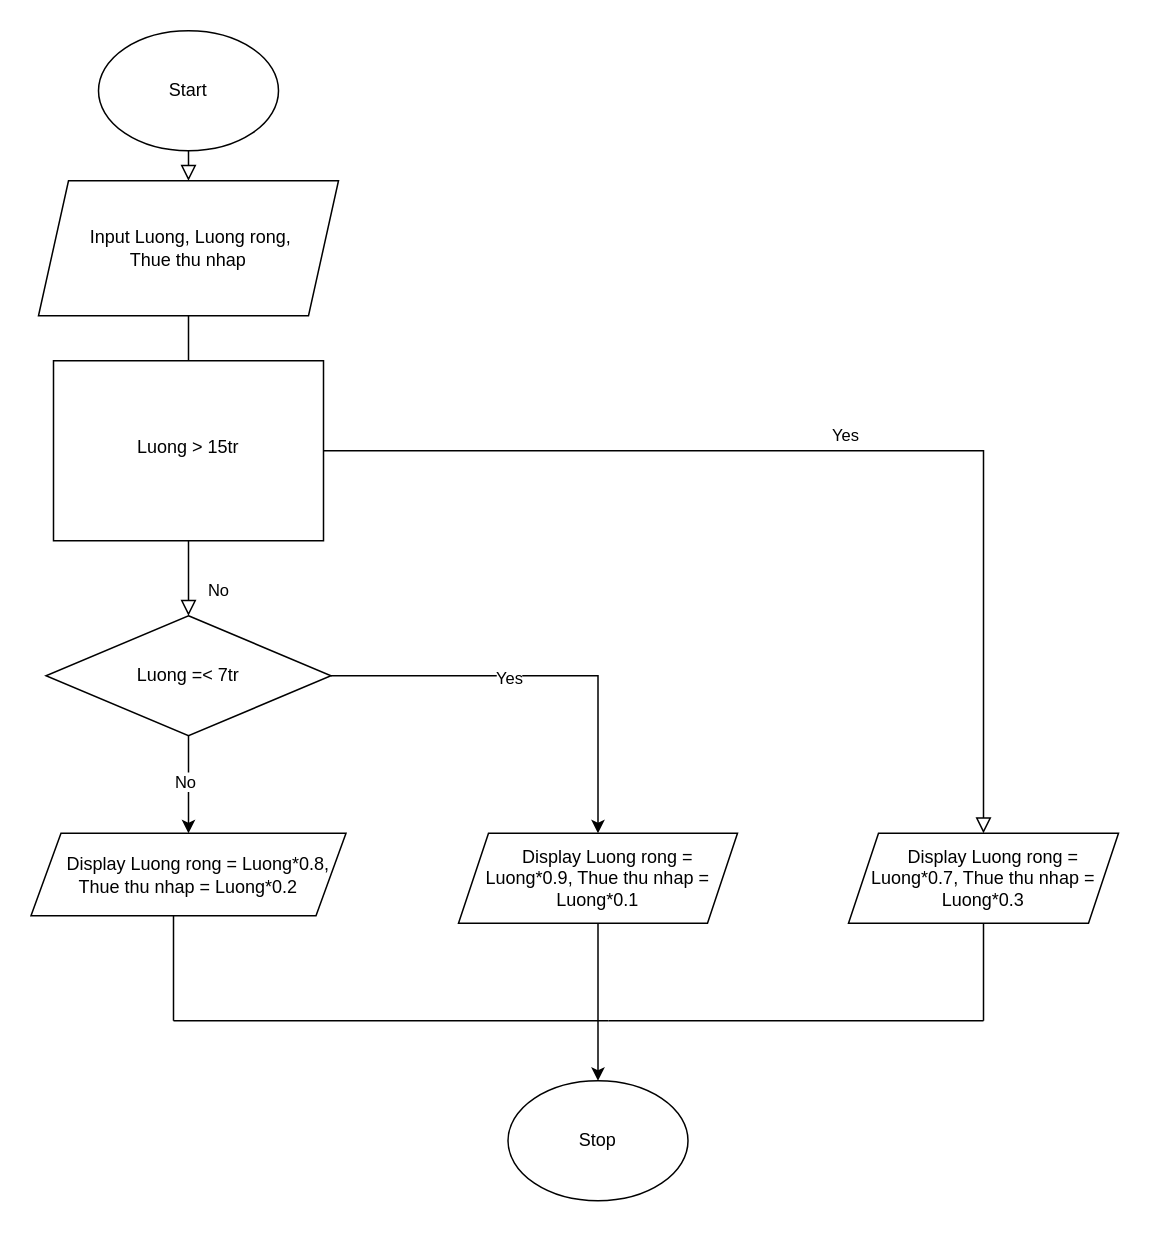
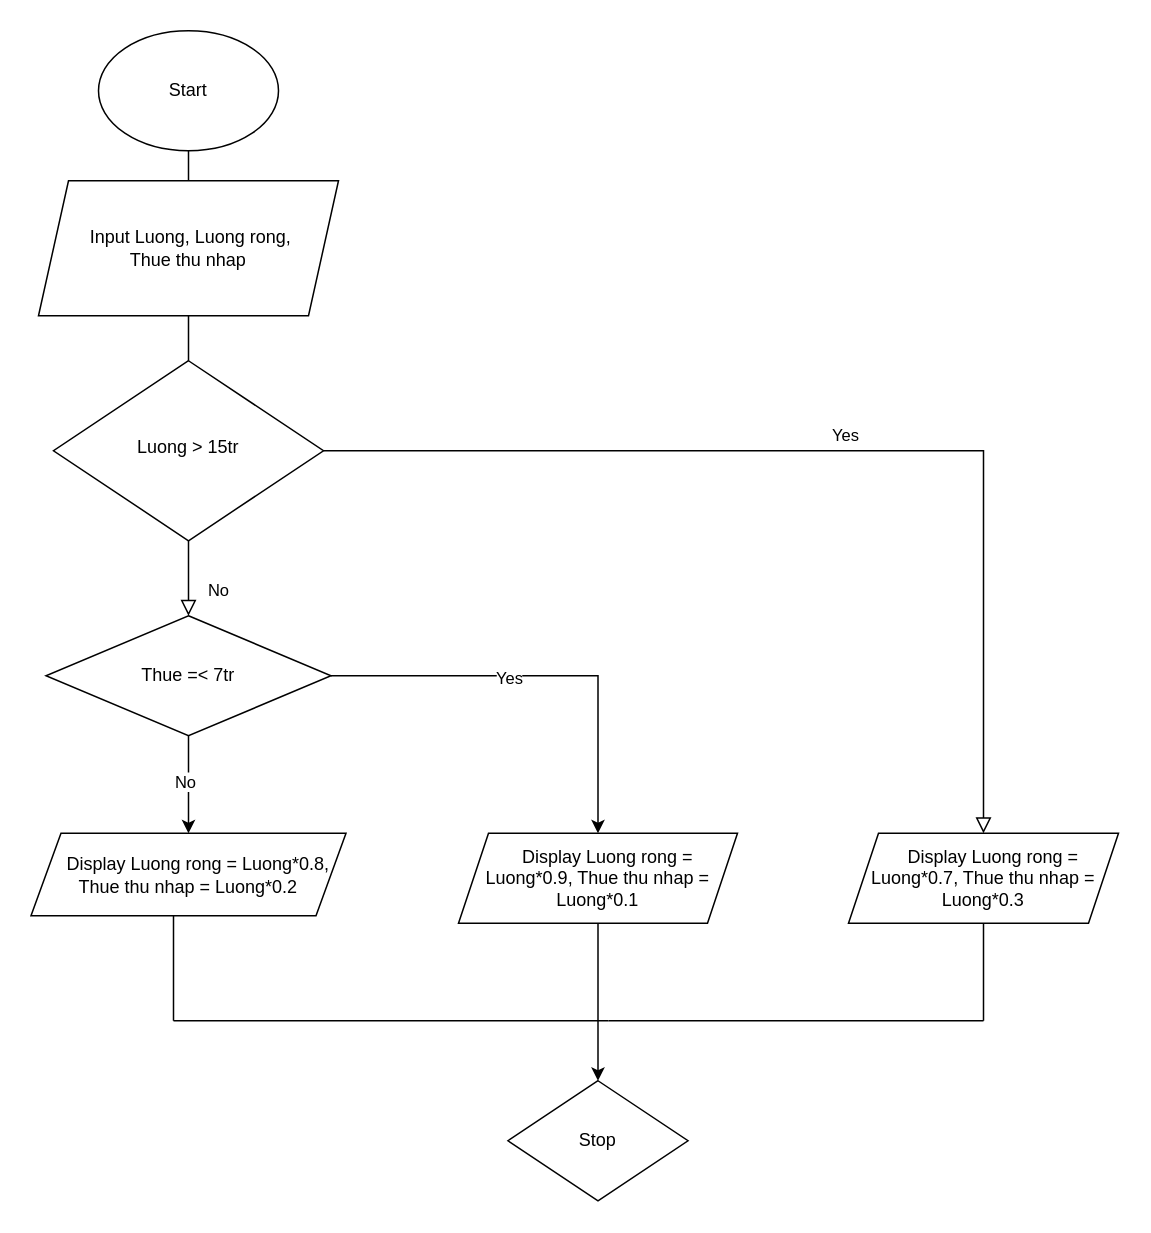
- <mxCell id="2" value="" style="rounded=0;html=1;jettySize=auto;orthogonalLoop=1;fontSize=11;endArrow=block;endFill=0;endSize=8;strokeWidth=1;shadow=0;labelBackgroundColor=none;edgeStyle=orthogonalEdgeStyle;exitX=0.5;exitY=1;exitDx=0;exitDy=0;entryX=0.5;entryY=0;entryDx=0;entryDy=0;" parent="1" source="7" target="8" edge="1"><mxGeometry relative="1" as="geometry"><mxPoint x="125" y="120" as="sourcePoint" /><mxPoint x="125" y="170" as="targetPoint" /></mxGeometry></mxCell>
+ <mxCell id="2" value="" style="rounded=0;html=1;jettySize=auto;orthogonalLoop=1;fontSize=11;endArrow=none;endFill=0;endSize=8;strokeWidth=1;shadow=0;labelBackgroundColor=none;edgeStyle=orthogonalEdgeStyle;exitX=0.5;exitY=1;exitDx=0;exitDy=0;entryX=0.5;entryY=0;entryDx=0;entryDy=0;" parent="1" source="7" target="8" edge="1"><mxGeometry relative="1" as="geometry"><mxPoint x="125" y="120" as="sourcePoint" /><mxPoint x="125" y="170" as="targetPoint" /></mxGeometry></mxCell>
- <mxCell id="6" value="Luong &amp;gt; 15tr" style="whiteSpace=wrap;html=1;shadow=0;fontFamily=Helvetica;fontSize=12;align=center;strokeWidth=1;spacing=6;spacingTop=-4;rounded=0;" parent="1" vertex="1"><mxGeometry x="35" y="240" width="180" height="120" as="geometry" /></mxCell>
+ <mxCell id="6" value="Luong &amp;gt; 15tr" style="rhombus;whiteSpace=wrap;html=1;shadow=0;fontFamily=Helvetica;fontSize=12;align=center;strokeWidth=1;spacing=6;spacingTop=-4;" parent="1" vertex="1"><mxGeometry x="35" y="240" width="180" height="120" as="geometry" /></mxCell>
- <mxCell id="14" value="Luong =&amp;lt; 7tr" style="rhombus;whiteSpace=wrap;html=1;" vertex="1" parent="1"><mxGeometry x="30" y="410" width="190" height="80" as="geometry" /></mxCell>
+ <mxCell id="14" value="Thue =&amp;lt; 7tr" style="rhombus;whiteSpace=wrap;html=1;" vertex="1" parent="1"><mxGeometry x="30" y="410" width="190" height="80" as="geometry" /></mxCell>
- <mxCell id="17" value="Stop" style="ellipse;whiteSpace=wrap;html=1;" vertex="1" parent="1"><mxGeometry x="338" y="720" width="120" height="80" as="geometry" /></mxCell>
+ <mxCell id="17" value="Stop" style="rhombus;whiteSpace=wrap;html=1;" vertex="1" parent="1"><mxGeometry x="338" y="720" width="120" height="80" as="geometry" /></mxCell>
